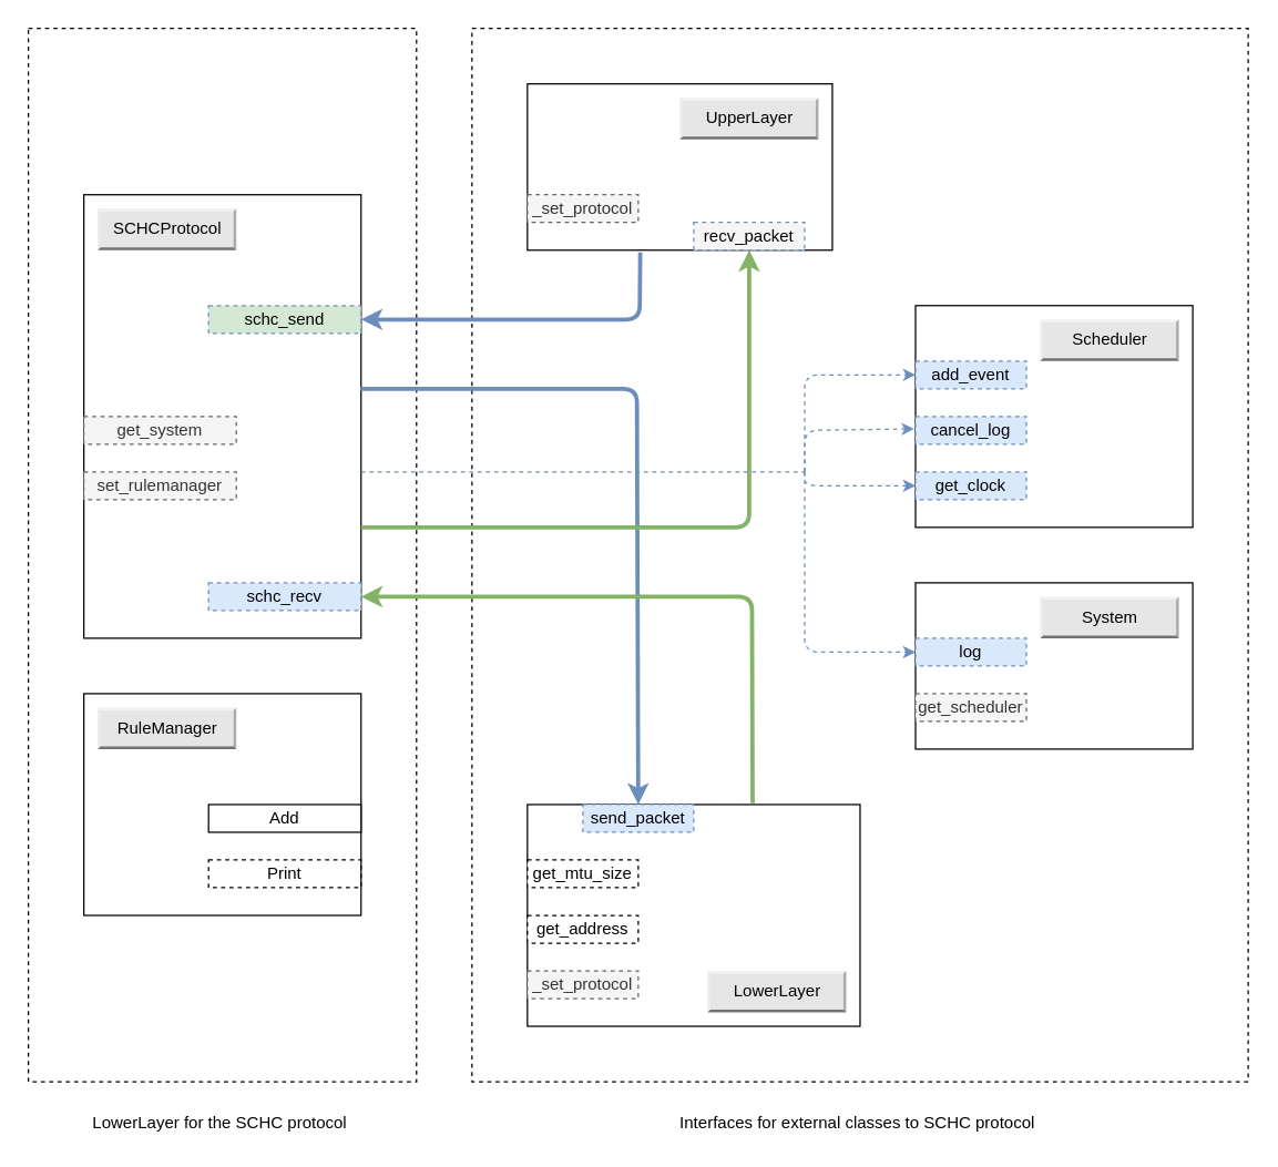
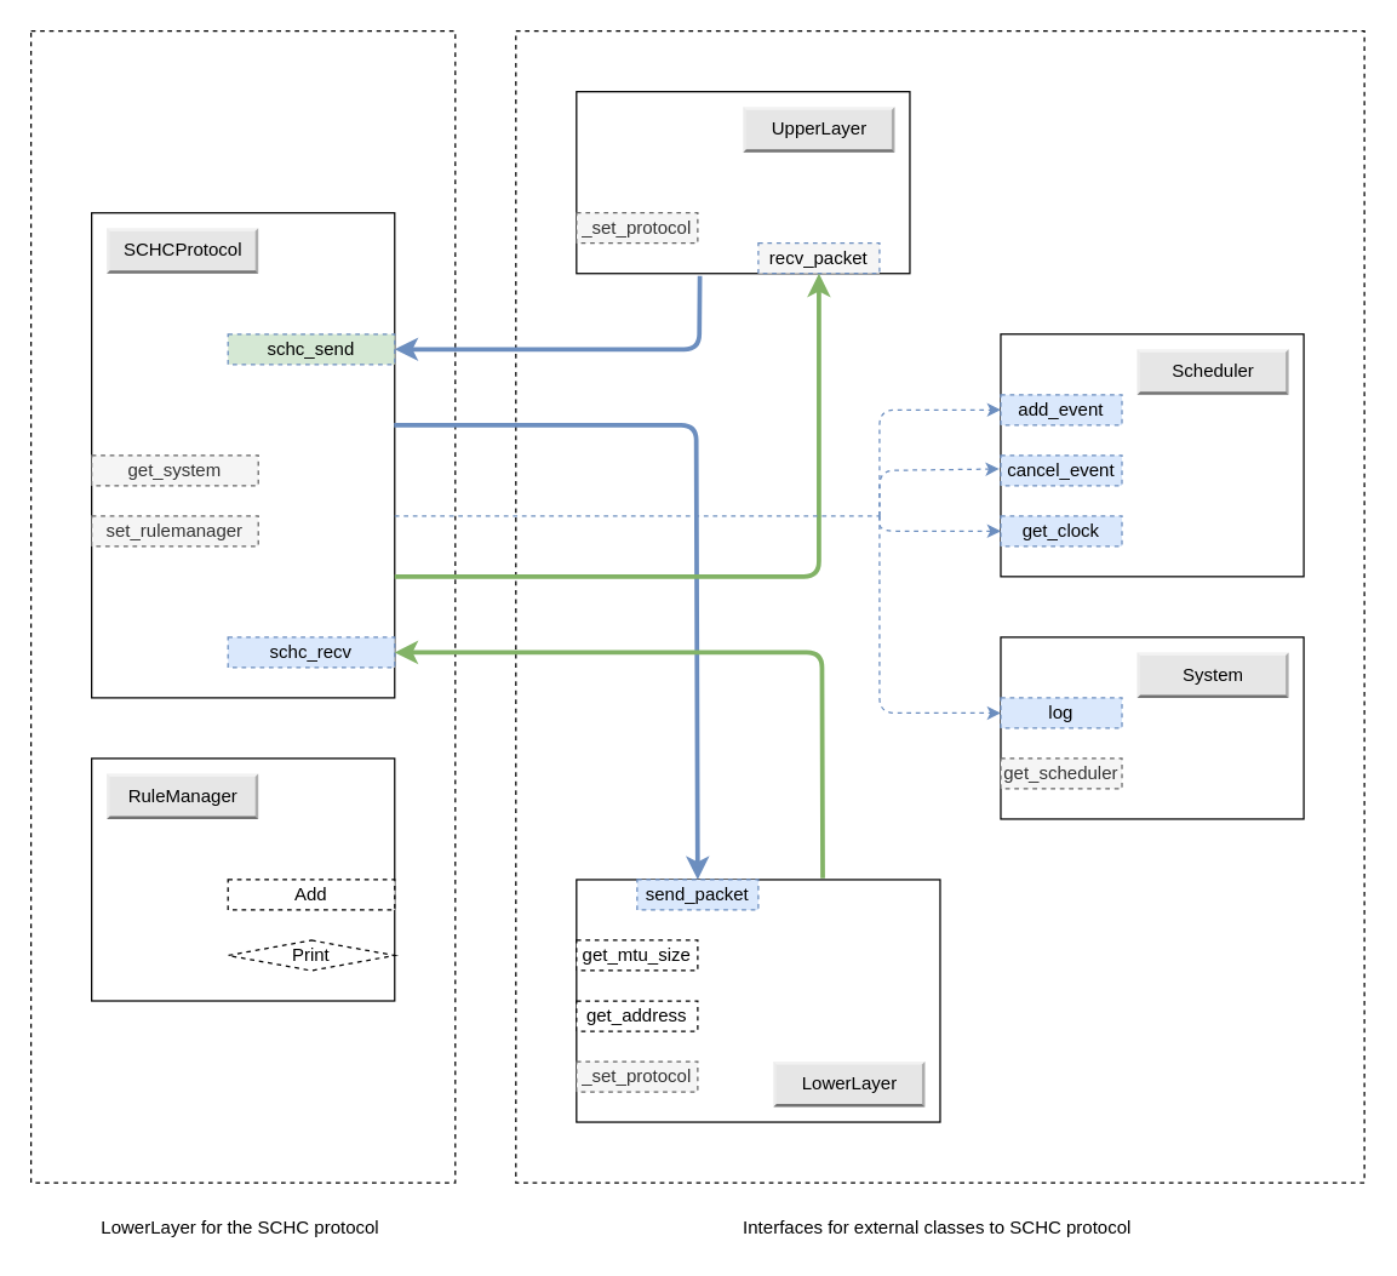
- <mxCell id="19" value="cancel_log" style="whiteSpace=wrap;html=1;align=center;treeFolding=1;treeMoving=1;container=1;recursiveResize=0;dashed=1;fillColor=#dae8fc;strokeColor=#6c8ebf;" vertex="1" parent="1"><mxGeometry x="660" y="300" width="80" height="20" as="geometry" /></mxCell>
+ <mxCell id="19" value="cancel_event" style="whiteSpace=wrap;html=1;align=center;treeFolding=1;treeMoving=1;container=1;recursiveResize=0;dashed=1;fillColor=#dae8fc;strokeColor=#6c8ebf;" vertex="1" parent="1"><mxGeometry x="660" y="300" width="80" height="20" as="geometry" /></mxCell>
- <mxCell id="25" value="Add" style="whiteSpace=wrap;html=1;align=center;treeFolding=1;treeMoving=1;container=1;recursiveResize=0;dashed=0;" vertex="1" parent="1"><mxGeometry x="150" y="580" width="110" height="20" as="geometry" /></mxCell>
+ <mxCell id="25" value="Add" style="whiteSpace=wrap;html=1;align=center;treeFolding=1;treeMoving=1;container=1;recursiveResize=0;dashed=1;" vertex="1" parent="1"><mxGeometry x="150" y="580" width="110" height="20" as="geometry" /></mxCell>
- <mxCell id="26" value="Print" style="whiteSpace=wrap;html=1;align=center;treeFolding=1;treeMoving=1;container=1;recursiveResize=0;dashed=1;fillColor=none;" vertex="1" parent="1"><mxGeometry x="150" y="620" width="110" height="20" as="geometry" /></mxCell>
+ <mxCell id="26" value="Print" style="rhombus;whiteSpace=wrap;html=1;align=center;treeFolding=1;treeMoving=1;container=1;recursiveResize=0;dashed=1;fillColor=none;" vertex="1" parent="1"><mxGeometry x="150" y="620" width="110" height="20" as="geometry" /></mxCell>
